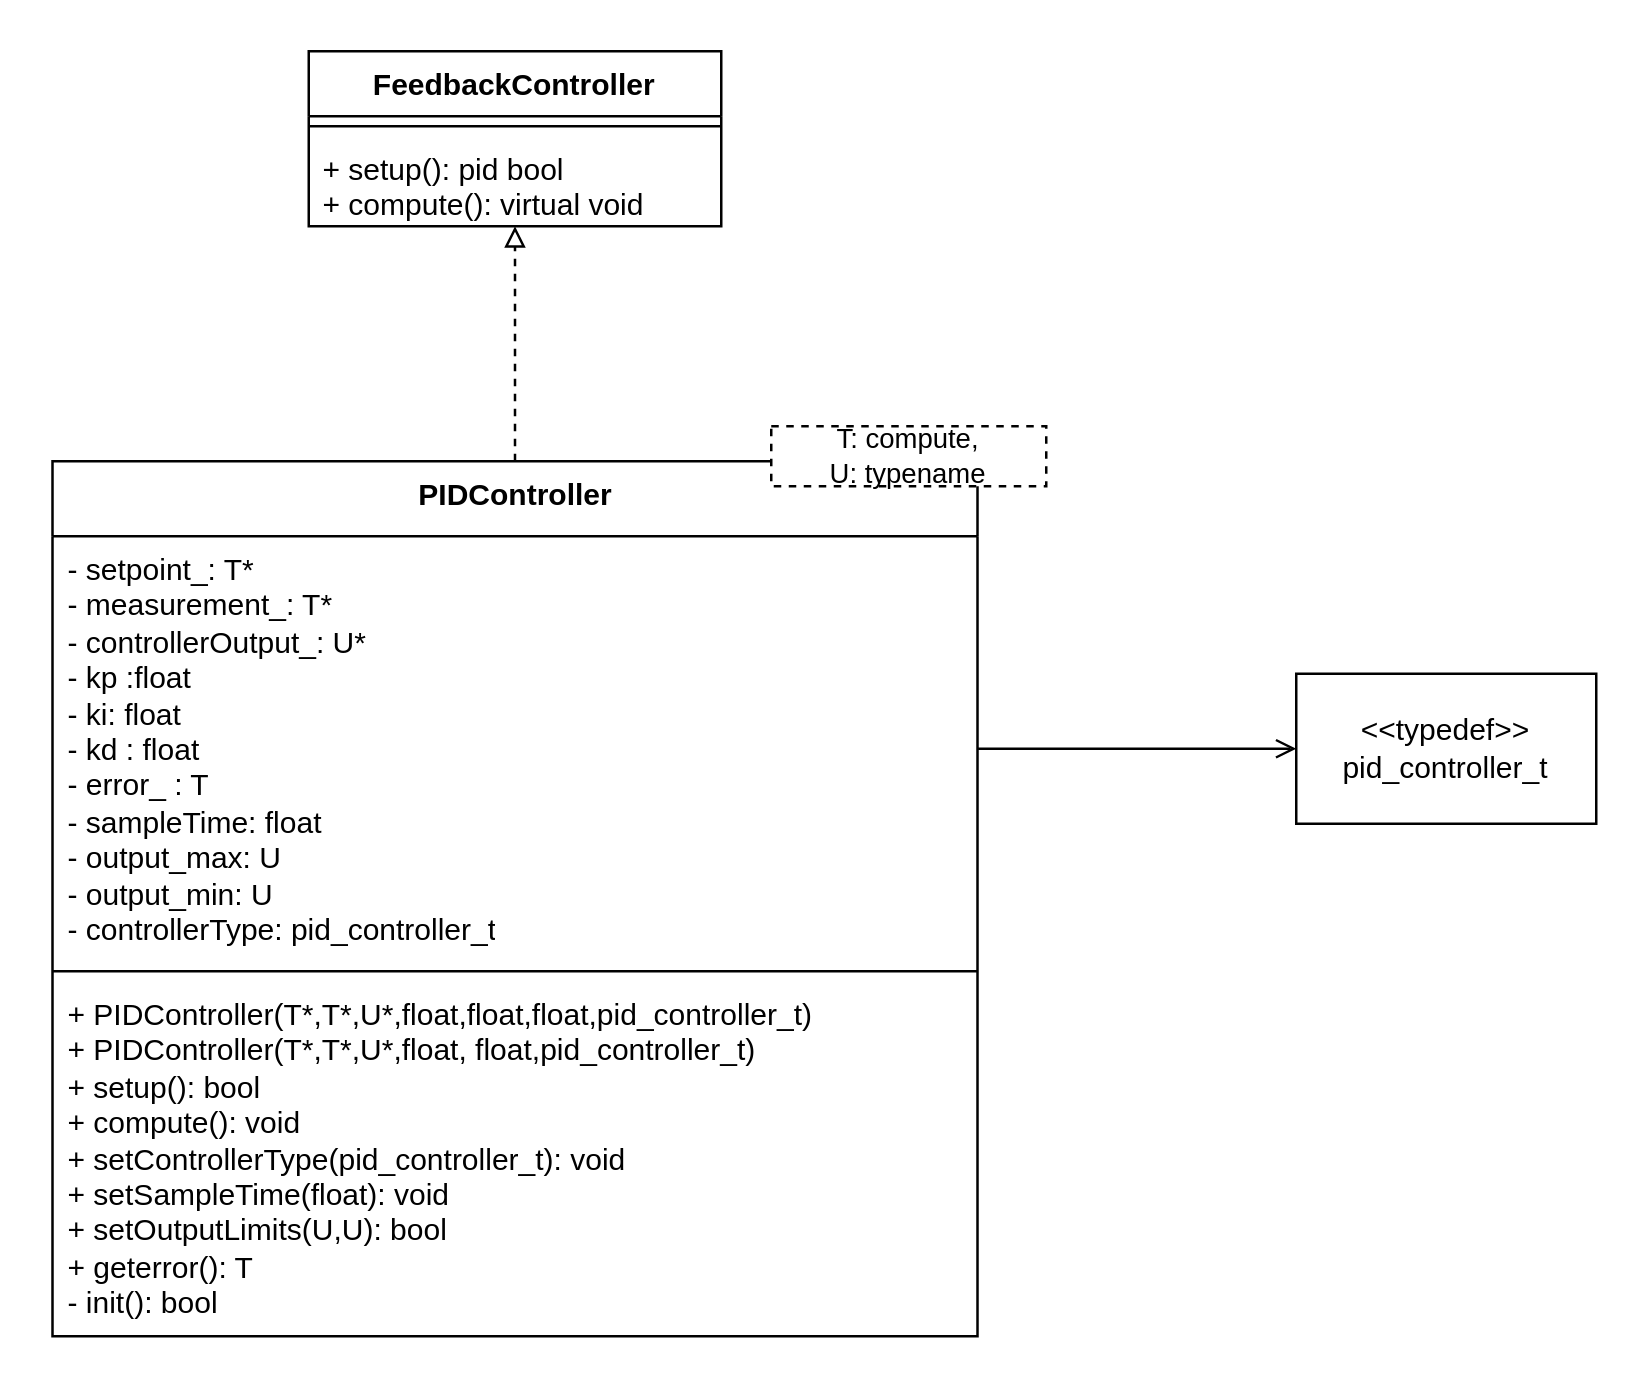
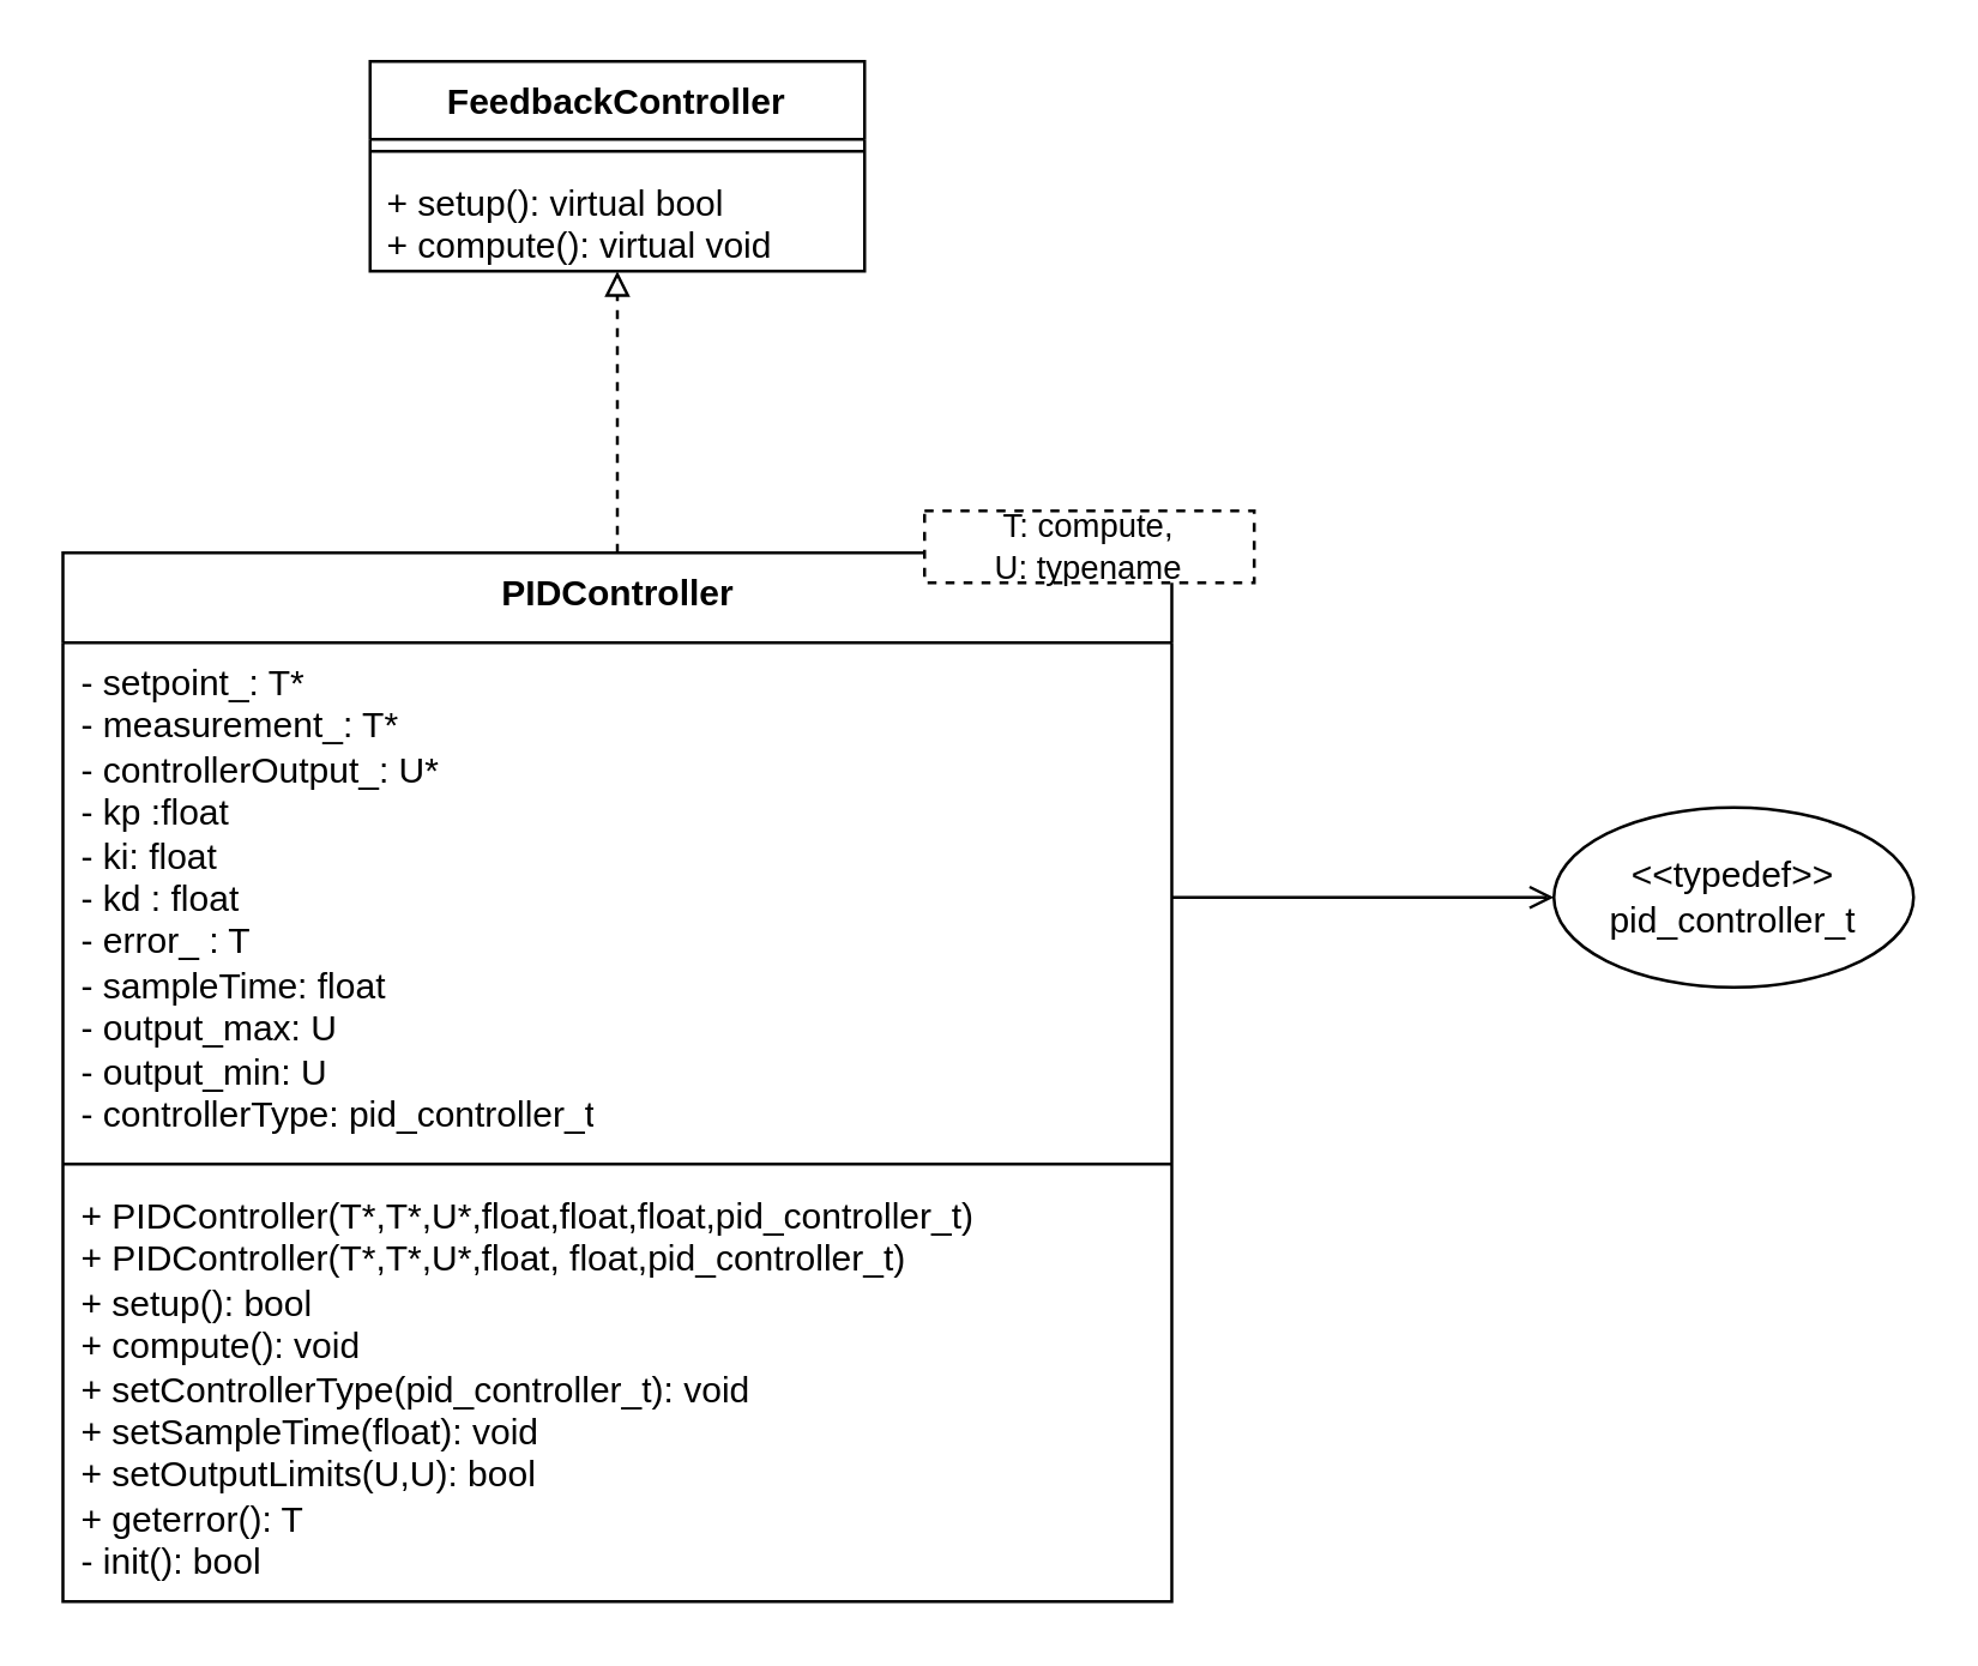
- <mxCell id="4" value="&lt;div&gt;+ setup(): pid bool&lt;/div&gt;&lt;div&gt;+ compute(): virtual void&lt;br&gt;&lt;/div&gt;" style="text;strokeColor=none;fillColor=none;align=left;verticalAlign=top;spacingLeft=4;spacingRight=4;overflow=hidden;rotatable=0;points=[[0,0.5],[1,0.5]];portConstraint=eastwest;whiteSpace=wrap;html=1;" vertex="1" parent="2"><mxGeometry y="34" width="165" height="36" as="geometry" /></mxCell>
+ <mxCell id="4" value="&lt;div&gt;+ setup(): virtual bool&lt;/div&gt;&lt;div&gt;+ compute(): virtual void&lt;br&gt;&lt;/div&gt;" style="text;strokeColor=none;fillColor=none;align=left;verticalAlign=top;spacingLeft=4;spacingRight=4;overflow=hidden;rotatable=0;points=[[0,0.5],[1,0.5]];portConstraint=eastwest;whiteSpace=wrap;html=1;" vertex="1" parent="2"><mxGeometry y="34" width="165" height="36" as="geometry" /></mxCell>
- <mxCell id="11" value="&lt;div&gt;&amp;lt;&amp;lt;typedef&amp;gt;&amp;gt;&lt;/div&gt;&lt;div&gt;pid_controller_t&lt;br&gt;&lt;/div&gt;" style="rounded=0;whiteSpace=wrap;html=1;" vertex="1" parent="1"><mxGeometry x="518" y="269" width="120" height="60" as="geometry" /></mxCell>
+ <mxCell id="11" value="&lt;div&gt;&amp;lt;&amp;lt;typedef&amp;gt;&amp;gt;&lt;/div&gt;&lt;div&gt;pid_controller_t&lt;br&gt;&lt;/div&gt;" style="ellipse;whiteSpace=wrap;html=1;" vertex="1" parent="1"><mxGeometry x="518" y="269" width="120" height="60" as="geometry" /></mxCell>
